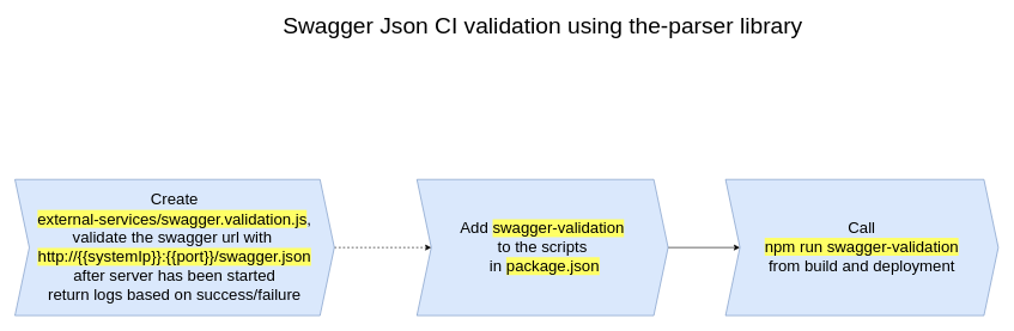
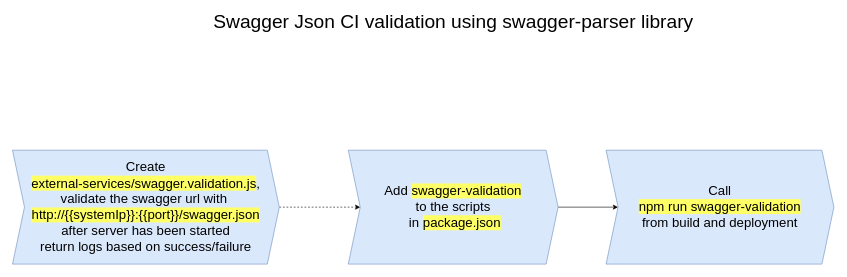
- <mxCell id="7" value="&lt;font style=&quot;font-size: 32px&quot;&gt;Swagger Json CI validation using the-parser library&lt;/font&gt;" style="text;html=1;align=center;verticalAlign=middle;resizable=0;points=[];autosize=1;strokeColor=none;fontColor=#000000;" parent="1" vertex="1"><mxGeometry x="345" y="20" width="820" height="30" as="geometry" /></mxCell>
+ <mxCell id="7" value="&lt;font style=&quot;font-size: 32px&quot;&gt;Swagger Json CI validation using swagger-parser library&lt;/font&gt;" style="text;html=1;align=center;verticalAlign=middle;resizable=0;points=[];autosize=1;strokeColor=none;fontColor=#000000;" parent="1" vertex="1"><mxGeometry x="345" y="20" width="820" height="30" as="geometry" /></mxCell>
